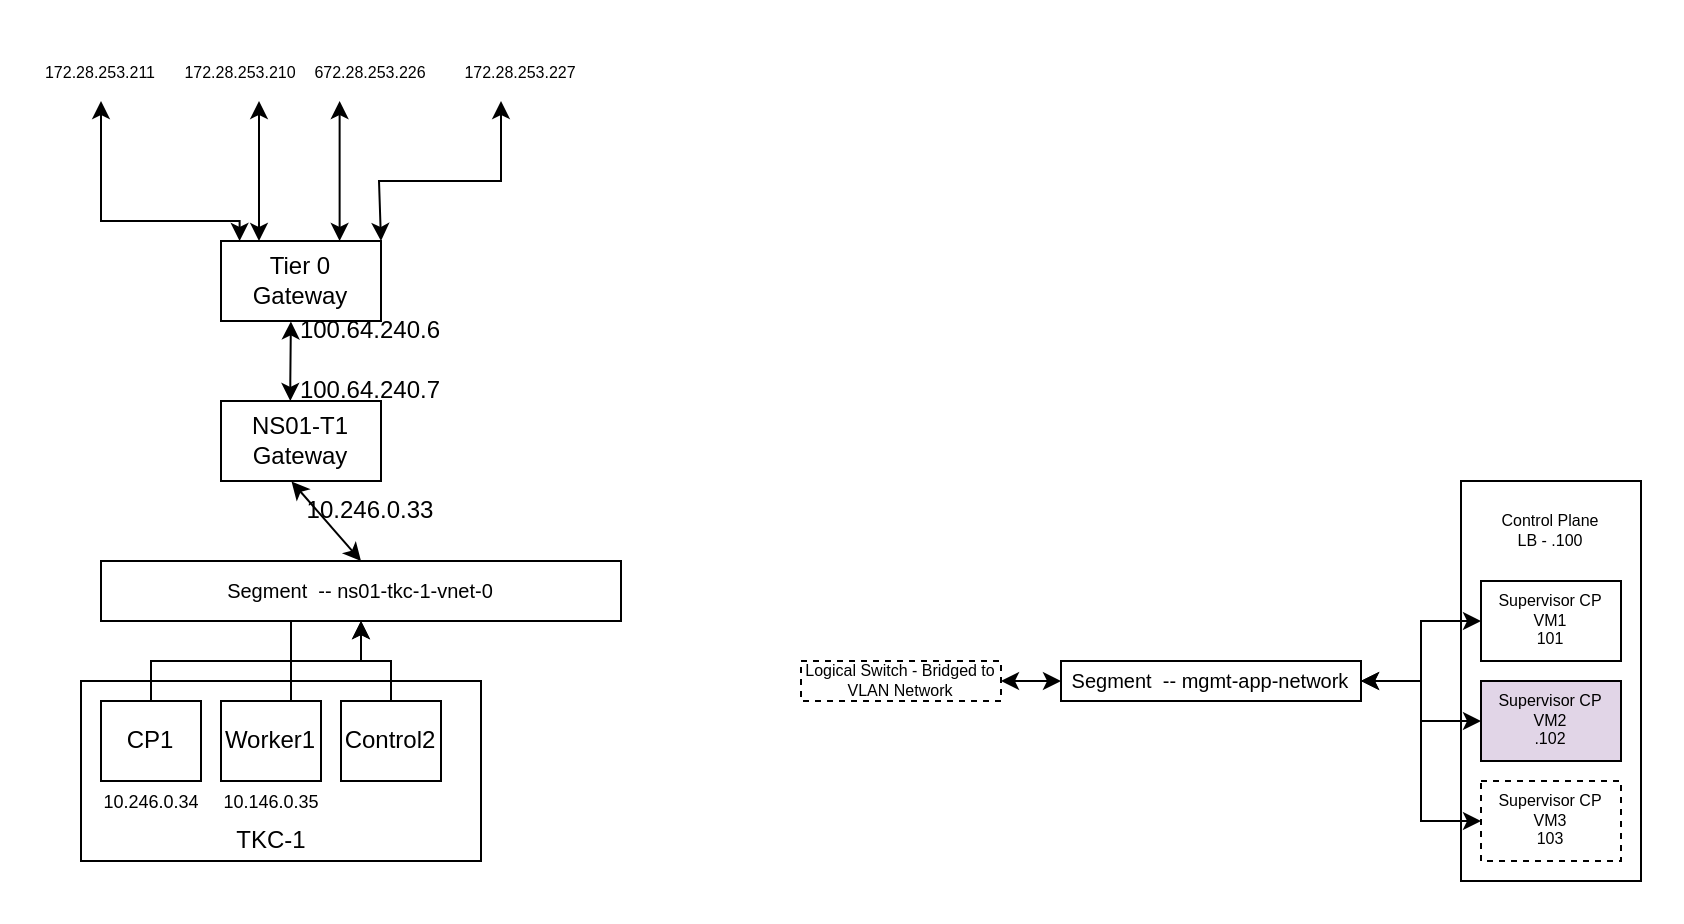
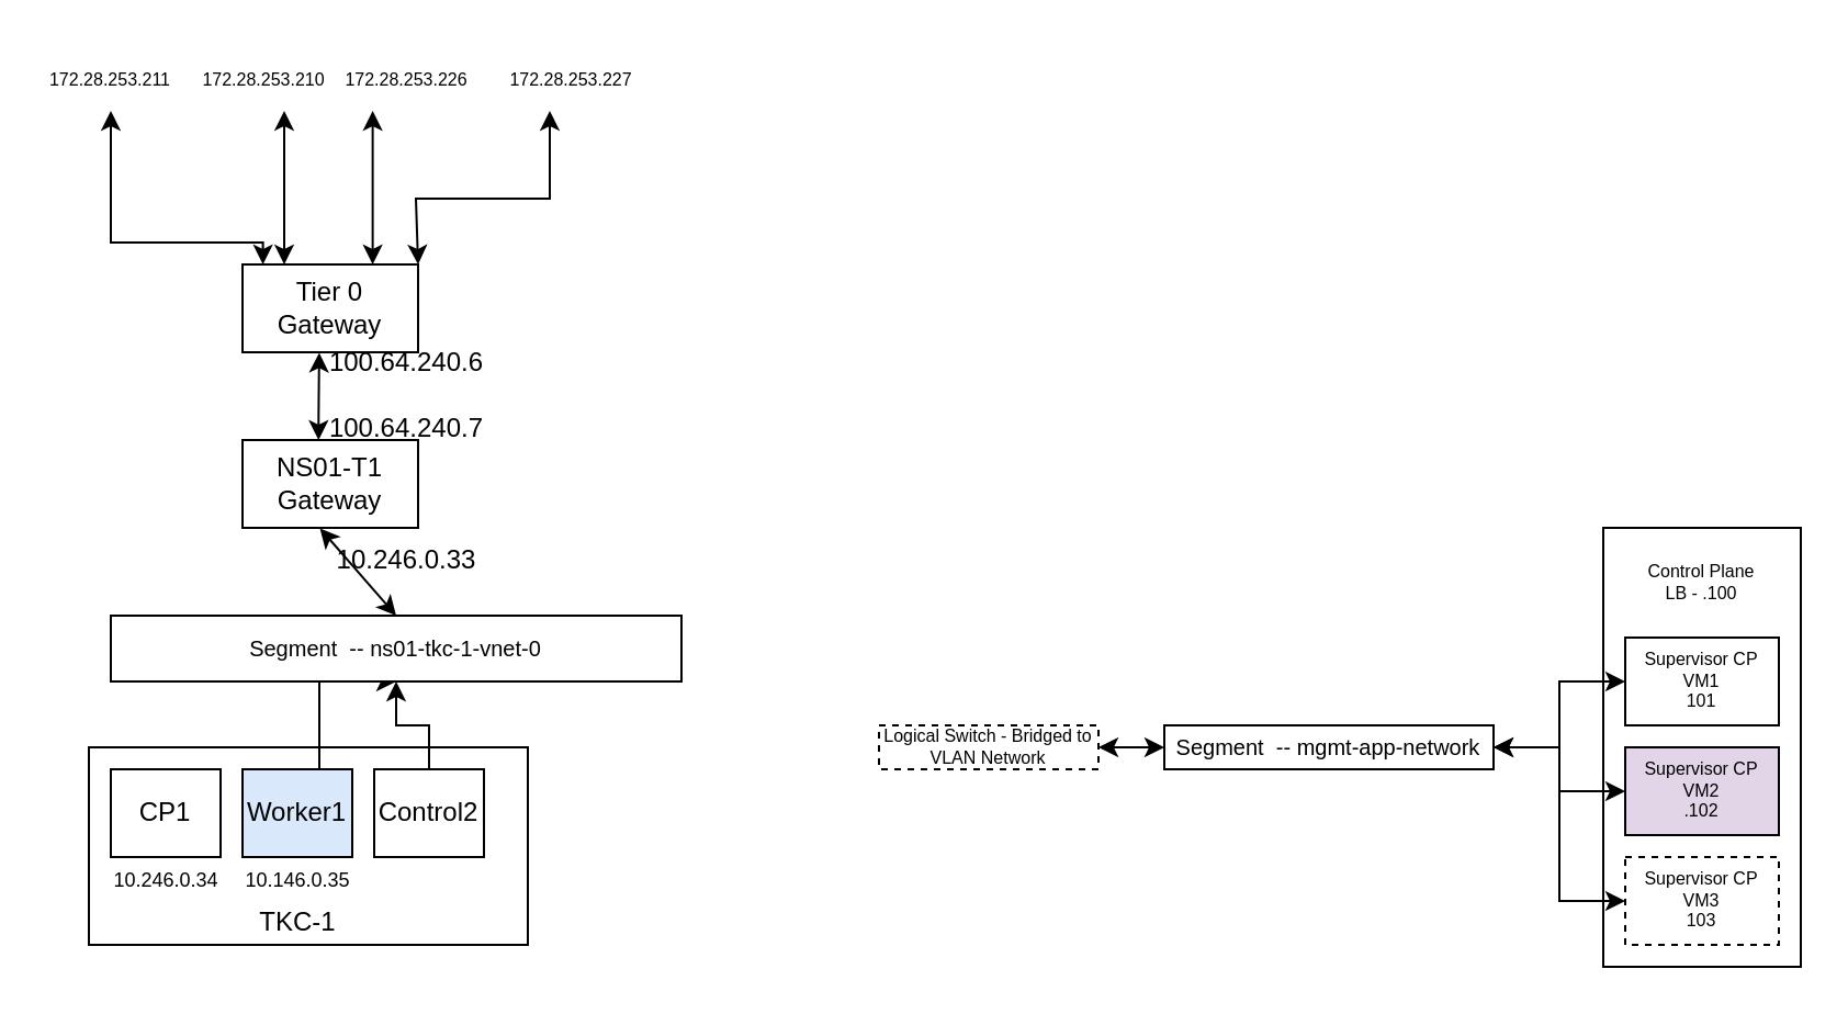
- <mxCell id="26" value="&lt;font style=&quot;font-size: 8px&quot;&gt;672.28.253.226&lt;/font&gt;" style="text;html=1;strokeColor=none;fillColor=none;align=center;verticalAlign=middle;whiteSpace=wrap;rounded=0;" vertex="1" parent="1"><mxGeometry x="155" y="20" width="60" height="30" as="geometry" /></mxCell>
+ <mxCell id="26" value="&lt;font style=&quot;font-size: 8px&quot;&gt;172.28.253.226&lt;/font&gt;" style="text;html=1;strokeColor=none;fillColor=none;align=center;verticalAlign=middle;whiteSpace=wrap;rounded=0;" vertex="1" parent="1"><mxGeometry x="155" y="20" width="60" height="30" as="geometry" /></mxCell>
- <mxCell id="5" style="edgeStyle=orthogonalEdgeStyle;rounded=0;orthogonalLoop=1;jettySize=auto;html=1;exitX=1;exitY=0;exitDx=0;exitDy=0;entryX=0.5;entryY=1;entryDx=0;entryDy=0;fontSize=10;endArrow=none;" parent="1" source="6" target="12" edge="1"><mxGeometry relative="1" as="geometry"><Array as="points"><mxPoint x="145" y="350" /></Array></mxGeometry></mxCell>
+ <mxCell id="5" style="edgeStyle=orthogonalEdgeStyle;rounded=0;orthogonalLoop=1;jettySize=auto;html=1;exitX=1;exitY=0;exitDx=0;exitDy=0;entryX=0.5;entryY=1;entryDx=0;entryDy=0;fontSize=10;" parent="1" source="6" target="12" edge="1"><mxGeometry relative="1" as="geometry"><Array as="points"><mxPoint x="145" y="350" /></Array></mxGeometry></mxCell>
- <mxCell id="3" style="edgeStyle=orthogonalEdgeStyle;rounded=0;orthogonalLoop=1;jettySize=auto;html=1;exitX=0.5;exitY=0;exitDx=0;exitDy=0;entryX=0.5;entryY=1;entryDx=0;entryDy=0;fontSize=10;" parent="1" source="4" target="12" edge="1"><mxGeometry relative="1" as="geometry" /></mxCell>
- <mxCell id="6" value="Worker1" style="rounded=0;whiteSpace=wrap;html=1;" parent="1" vertex="1"><mxGeometry x="110" y="350" width="50" height="40" as="geometry" /></mxCell>
+ <mxCell id="6" value="Worker1" style="rounded=0;whiteSpace=wrap;html=1;fillColor=#dae8fc;" parent="1" vertex="1"><mxGeometry x="110" y="350" width="50" height="40" as="geometry" /></mxCell>
